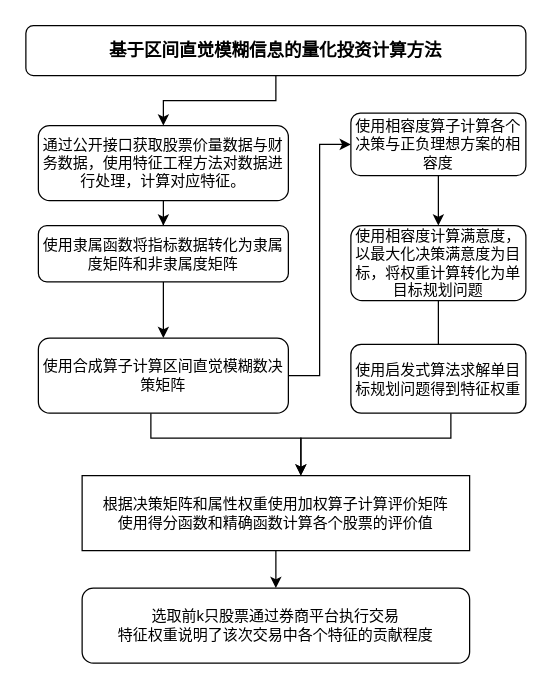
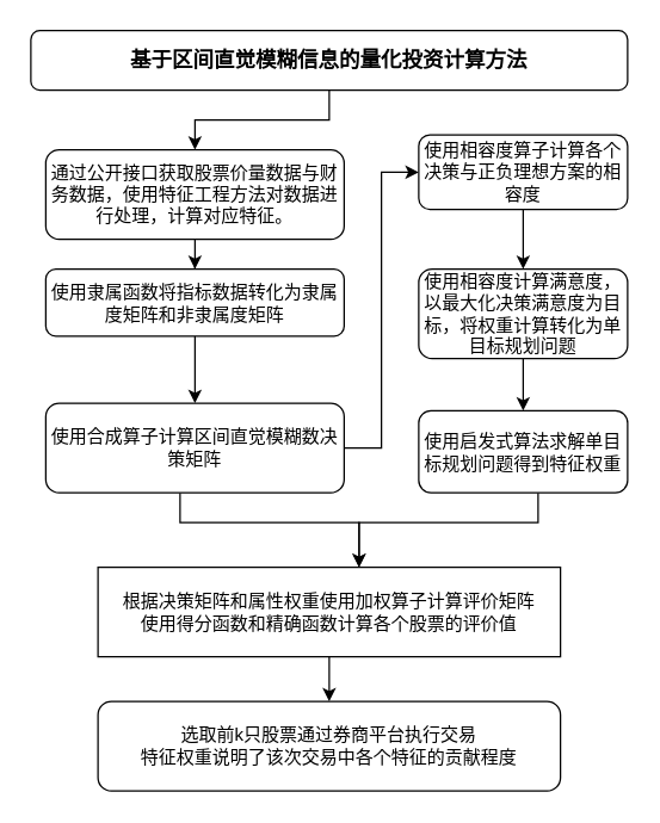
- <mxCell id="15" style="edgeStyle=orthogonalEdgeStyle;rounded=0;orthogonalLoop=1;jettySize=auto;html=1;entryX=0.5;entryY=0;entryDx=0;entryDy=0;endArrow=none;" parent="1" source="16" target="12" edge="1"><mxGeometry relative="1" as="geometry" /></mxCell>
+ <mxCell id="15" style="edgeStyle=orthogonalEdgeStyle;rounded=0;orthogonalLoop=1;jettySize=auto;html=1;entryX=0.5;entryY=0;entryDx=0;entryDy=0;" parent="1" source="16" target="12" edge="1"><mxGeometry relative="1" as="geometry" /></mxCell>
